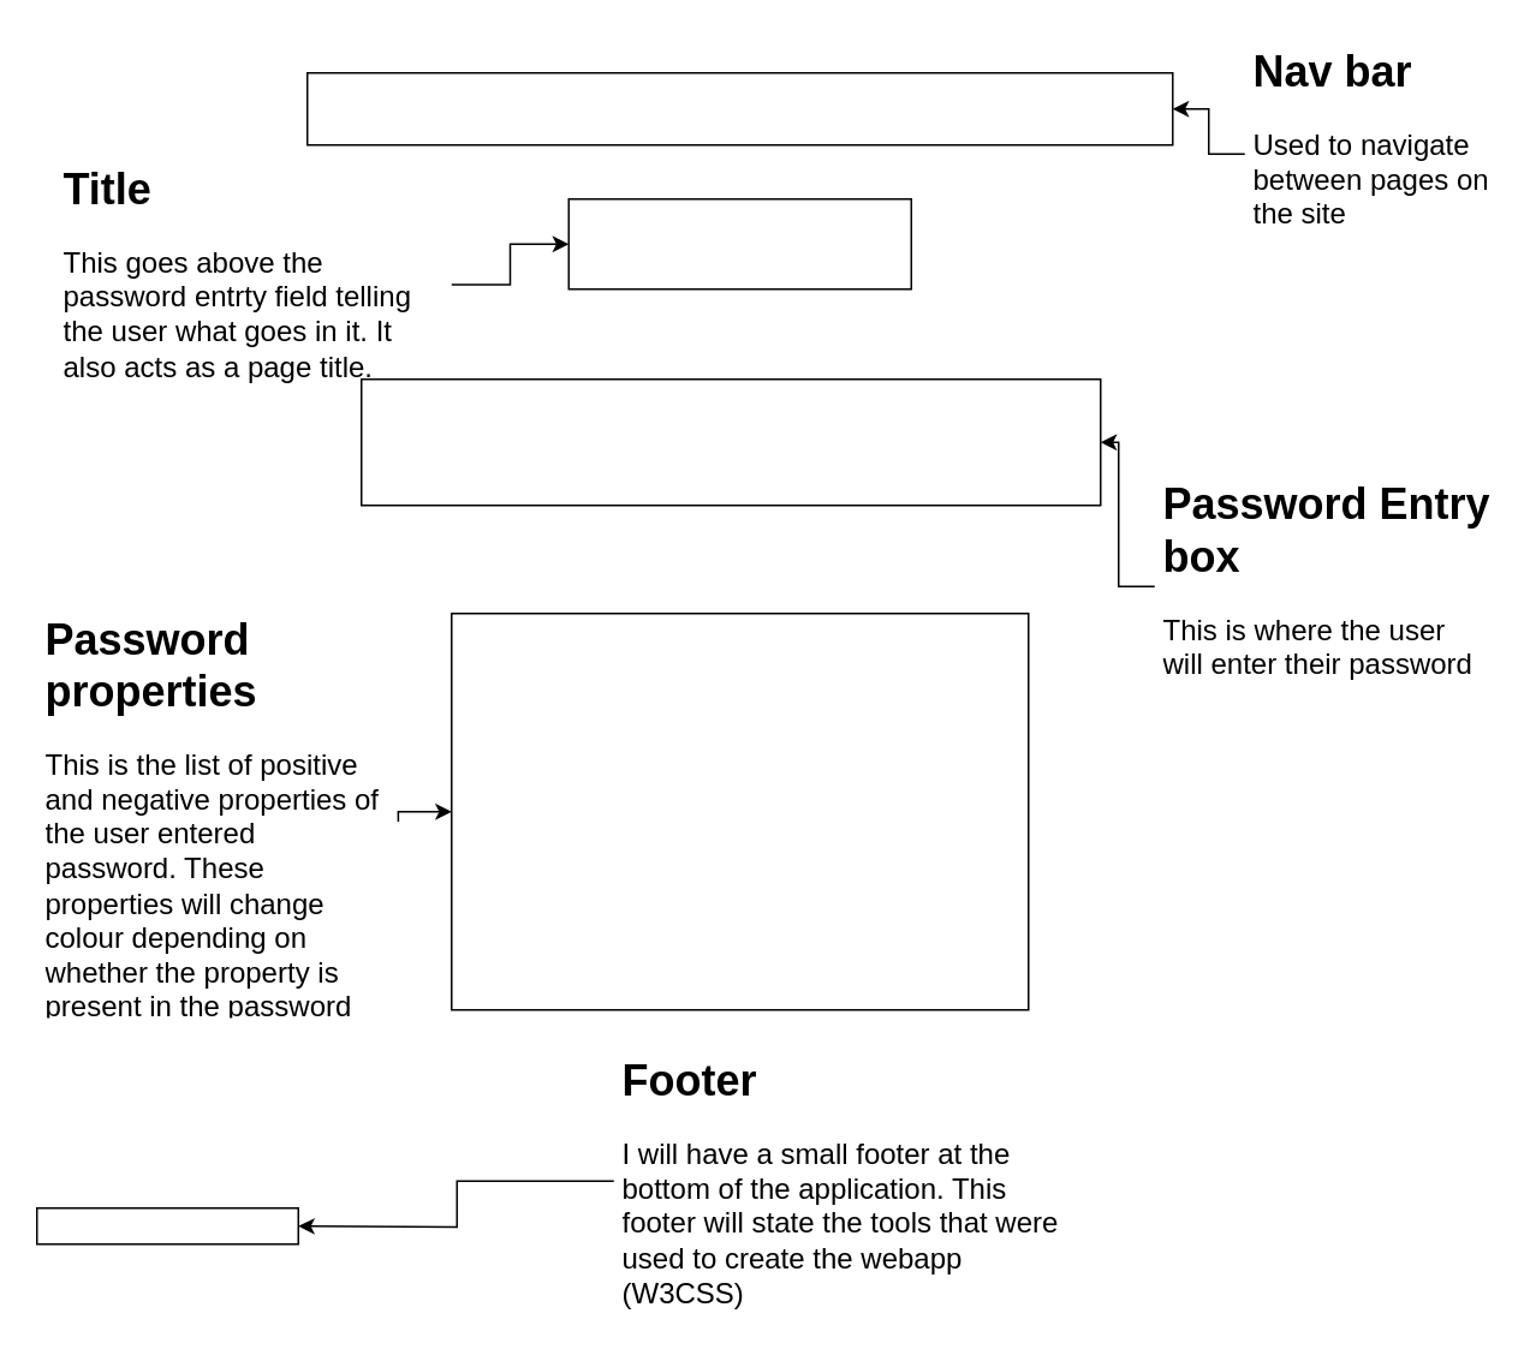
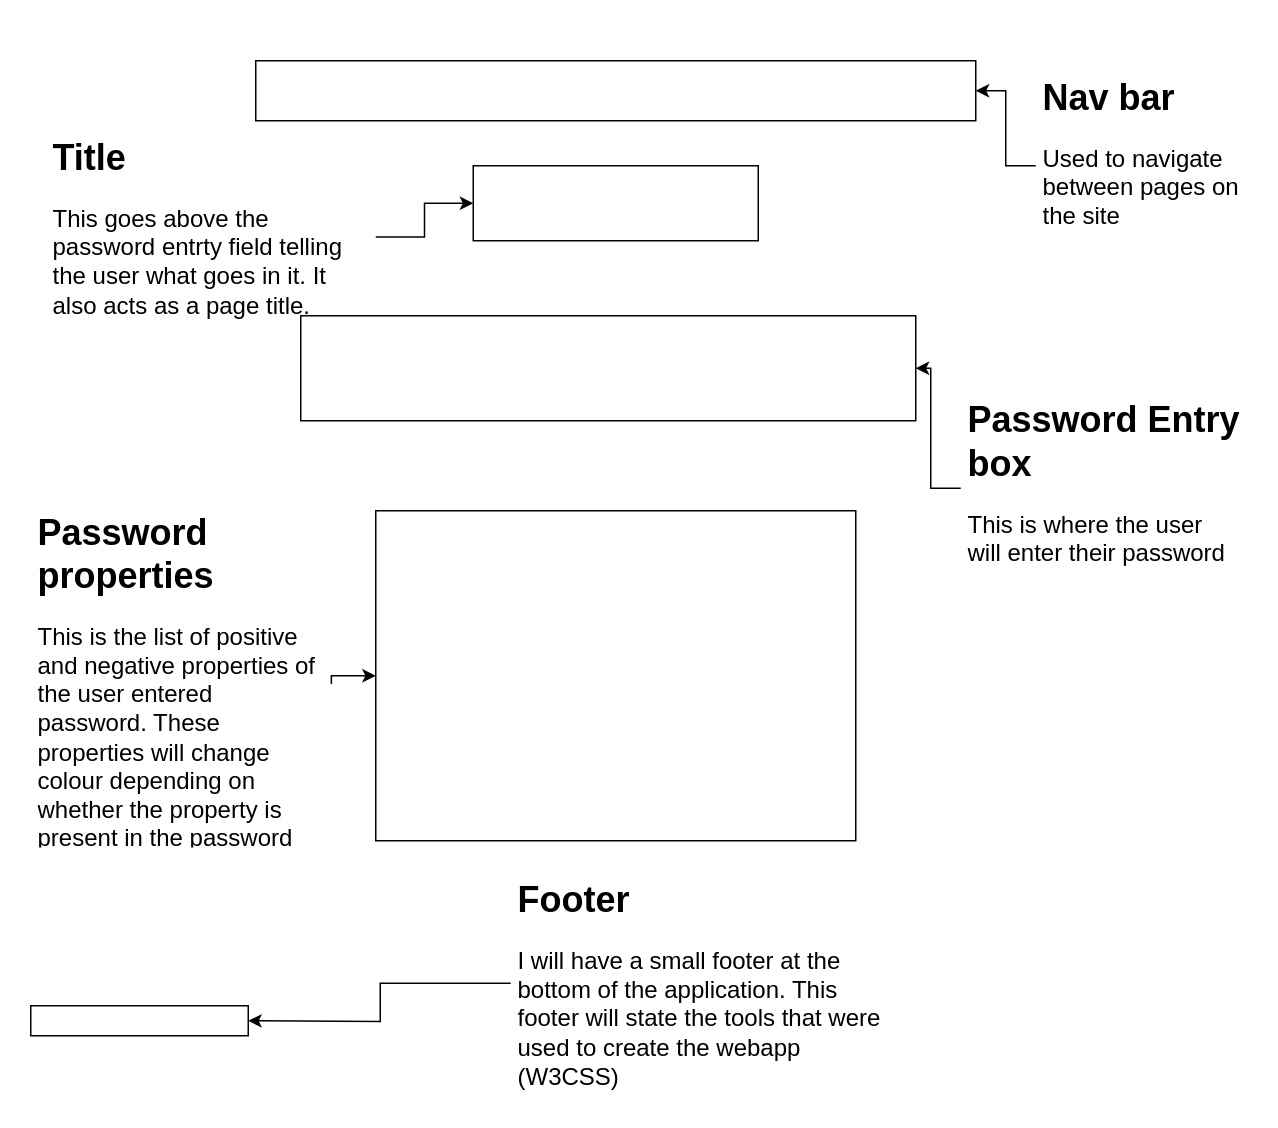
- <mxCell id="7" value="&lt;h1&gt;Nav bar&lt;br&gt;&lt;/h1&gt;&lt;p&gt;&lt;font style=&quot;font-size: 16px&quot;&gt;Used to navigate between pages on the site&lt;/font&gt;&lt;br&gt;&lt;/p&gt;" style="text;html=1;spacing=5;spacingTop=-20;whiteSpace=wrap;overflow=hidden;rounded=0;shadow=0;fontColor=#000000;" parent="1" vertex="1"><mxGeometry x="690" y="20" width="140" height="130" as="geometry" /></mxCell>
+ <mxCell id="7" value="&lt;h1&gt;Nav bar&lt;br&gt;&lt;/h1&gt;&lt;p&gt;&lt;font style=&quot;font-size: 16px&quot;&gt;Used to navigate between pages on the site&lt;/font&gt;&lt;br&gt;&lt;/p&gt;" style="text;html=1;spacing=5;spacingTop=-20;whiteSpace=wrap;overflow=hidden;rounded=0;shadow=0;fontColor=#000000;" parent="1" vertex="1"><mxGeometry x="690" y="45" width="140" height="130" as="geometry" /></mxCell>
